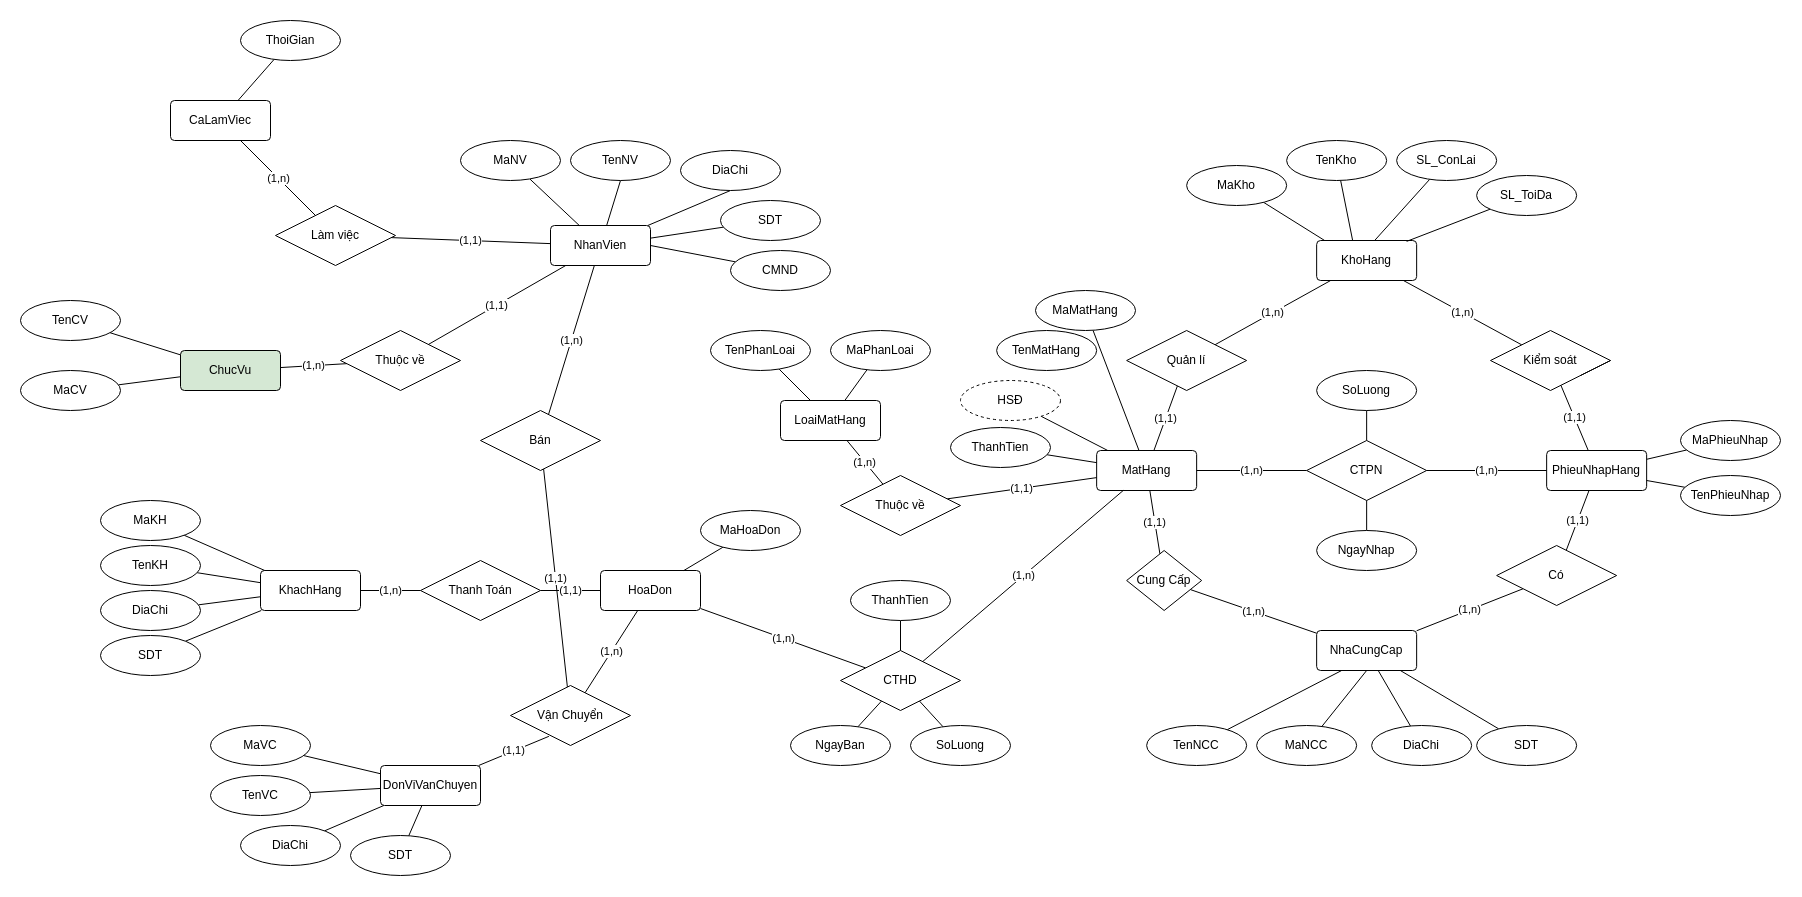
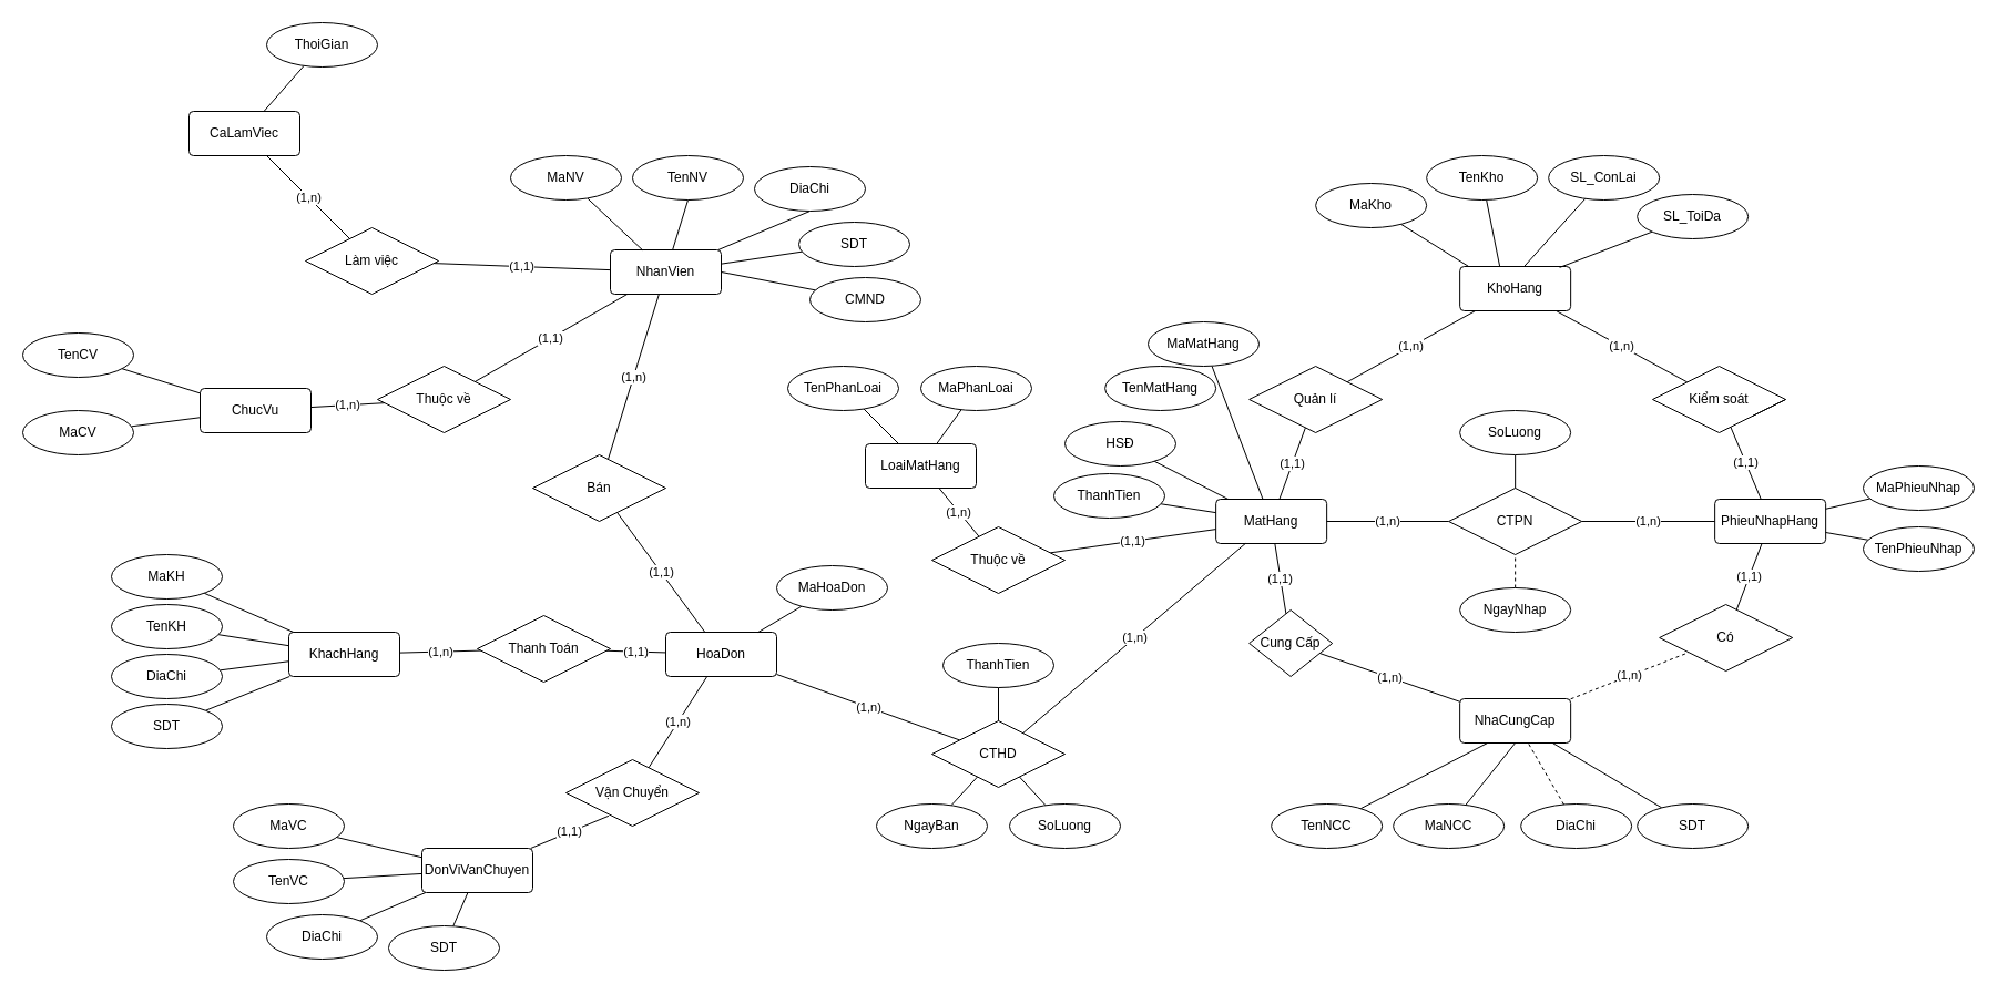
- <mxCell id="6" value="ChucVu" style="rounded=1;arcSize=10;whiteSpace=wrap;html=1;align=center;fillColor=#d5e8d4;" parent="1" vertex="1"><mxGeometry x="180" y="350" width="100" height="40" as="geometry" /></mxCell>
+ <mxCell id="6" value="ChucVu" style="rounded=1;arcSize=10;whiteSpace=wrap;html=1;align=center;" parent="1" vertex="1"><mxGeometry x="180" y="350" width="100" height="40" as="geometry" /></mxCell>
- <mxCell id="122" value="HSĐ" style="ellipse;whiteSpace=wrap;html=1;align=center;dashed=1;" vertex="1" parent="1"><mxGeometry x="960" y="380" width="100" height="40" as="geometry" /></mxCell>
+ <mxCell id="122" value="HSĐ" style="ellipse;whiteSpace=wrap;html=1;align=center;" vertex="1" parent="1"><mxGeometry x="960" y="380" width="100" height="40" as="geometry" /></mxCell>
- <mxCell id="82" style="edgeStyle=none;rounded=0;orthogonalLoop=1;jettySize=auto;html=1;endArrow=none;endFill=0;" parent="1" source="83" target="30" edge="1"><mxGeometry relative="1" as="geometry" /></mxCell>
+ <mxCell id="82" style="edgeStyle=none;rounded=0;orthogonalLoop=1;jettySize=auto;html=1;endArrow=none;endFill=0;dashed=1;" parent="1" source="83" target="30" edge="1"><mxGeometry relative="1" as="geometry" /></mxCell>
- <mxCell id="12" value="(1,1)" style="edgeStyle=none;rounded=0;orthogonalLoop=1;jettySize=auto;html=1;endArrow=none;endFill=0;" parent="1" source="13" target="45" edge="1"><mxGeometry relative="1" as="geometry" /></mxCell>
+ <mxCell id="12" value="(1,1)" style="edgeStyle=none;rounded=0;orthogonalLoop=1;jettySize=auto;html=1;endArrow=none;endFill=0;" parent="1" source="13" target="11" edge="1"><mxGeometry relative="1" as="geometry" /></mxCell>
- <mxCell id="15" value="Thanh Toán" style="shape=rhombus;perimeter=rhombusPerimeter;whiteSpace=wrap;html=1;align=center;" parent="1" vertex="1"><mxGeometry x="420" y="560" width="120" height="60" as="geometry" /></mxCell>
+ <mxCell id="15" value="Thanh Toán" style="shape=rhombus;perimeter=rhombusPerimeter;whiteSpace=wrap;html=1;align=center;" parent="1" vertex="1"><mxGeometry x="430" y="555" width="120" height="60" as="geometry" /></mxCell>
- <mxCell id="23" value="(1,n)" style="edgeStyle=none;rounded=0;orthogonalLoop=1;jettySize=auto;html=1;endArrow=none;endFill=0;" parent="1" source="24" target="32" edge="1"><mxGeometry relative="1" as="geometry" /></mxCell>
+ <mxCell id="23" value="(1,n)" style="edgeStyle=none;rounded=0;orthogonalLoop=1;jettySize=auto;html=1;endArrow=none;endFill=0;dashed=1;" parent="1" source="24" target="32" edge="1"><mxGeometry relative="1" as="geometry" /></mxCell>
- <mxCell id="96" style="edgeStyle=none;rounded=0;orthogonalLoop=1;jettySize=auto;html=1;endArrow=none;endFill=0;" parent="1" source="97" target="24" edge="1"><mxGeometry relative="1" as="geometry"><mxPoint x="1386.15" y="675" as="targetPoint" /></mxGeometry></mxCell>
+ <mxCell id="96" style="edgeStyle=none;rounded=0;orthogonalLoop=1;jettySize=auto;html=1;endArrow=none;endFill=0;dashed=1;" parent="1" source="97" target="24" edge="1"><mxGeometry relative="1" as="geometry"><mxPoint x="1386.15" y="675" as="targetPoint" /></mxGeometry></mxCell>
